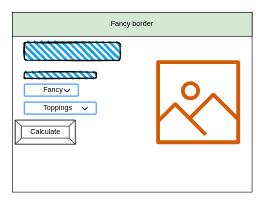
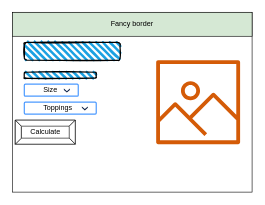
- <mxCell id="8" value="Fancy" style="rounded=1;arcSize=9;fillColor=#ffffff;strokeColor=#4C9AFF;html=1;strokeWidth=2;spacingLeft=30;fontColor=#000000;align=left" vertex="1" parent="1"><mxGeometry x="40" y="140" width="90" height="20" as="geometry" /></mxCell>
+ <mxCell id="8" value="Size" style="rounded=1;arcSize=9;fillColor=#ffffff;strokeColor=#4C9AFF;html=1;strokeWidth=2;spacingLeft=30;fontColor=#000000;align=left" vertex="1" parent="1"><mxGeometry x="40" y="140" width="90" height="20" as="geometry" /></mxCell>
